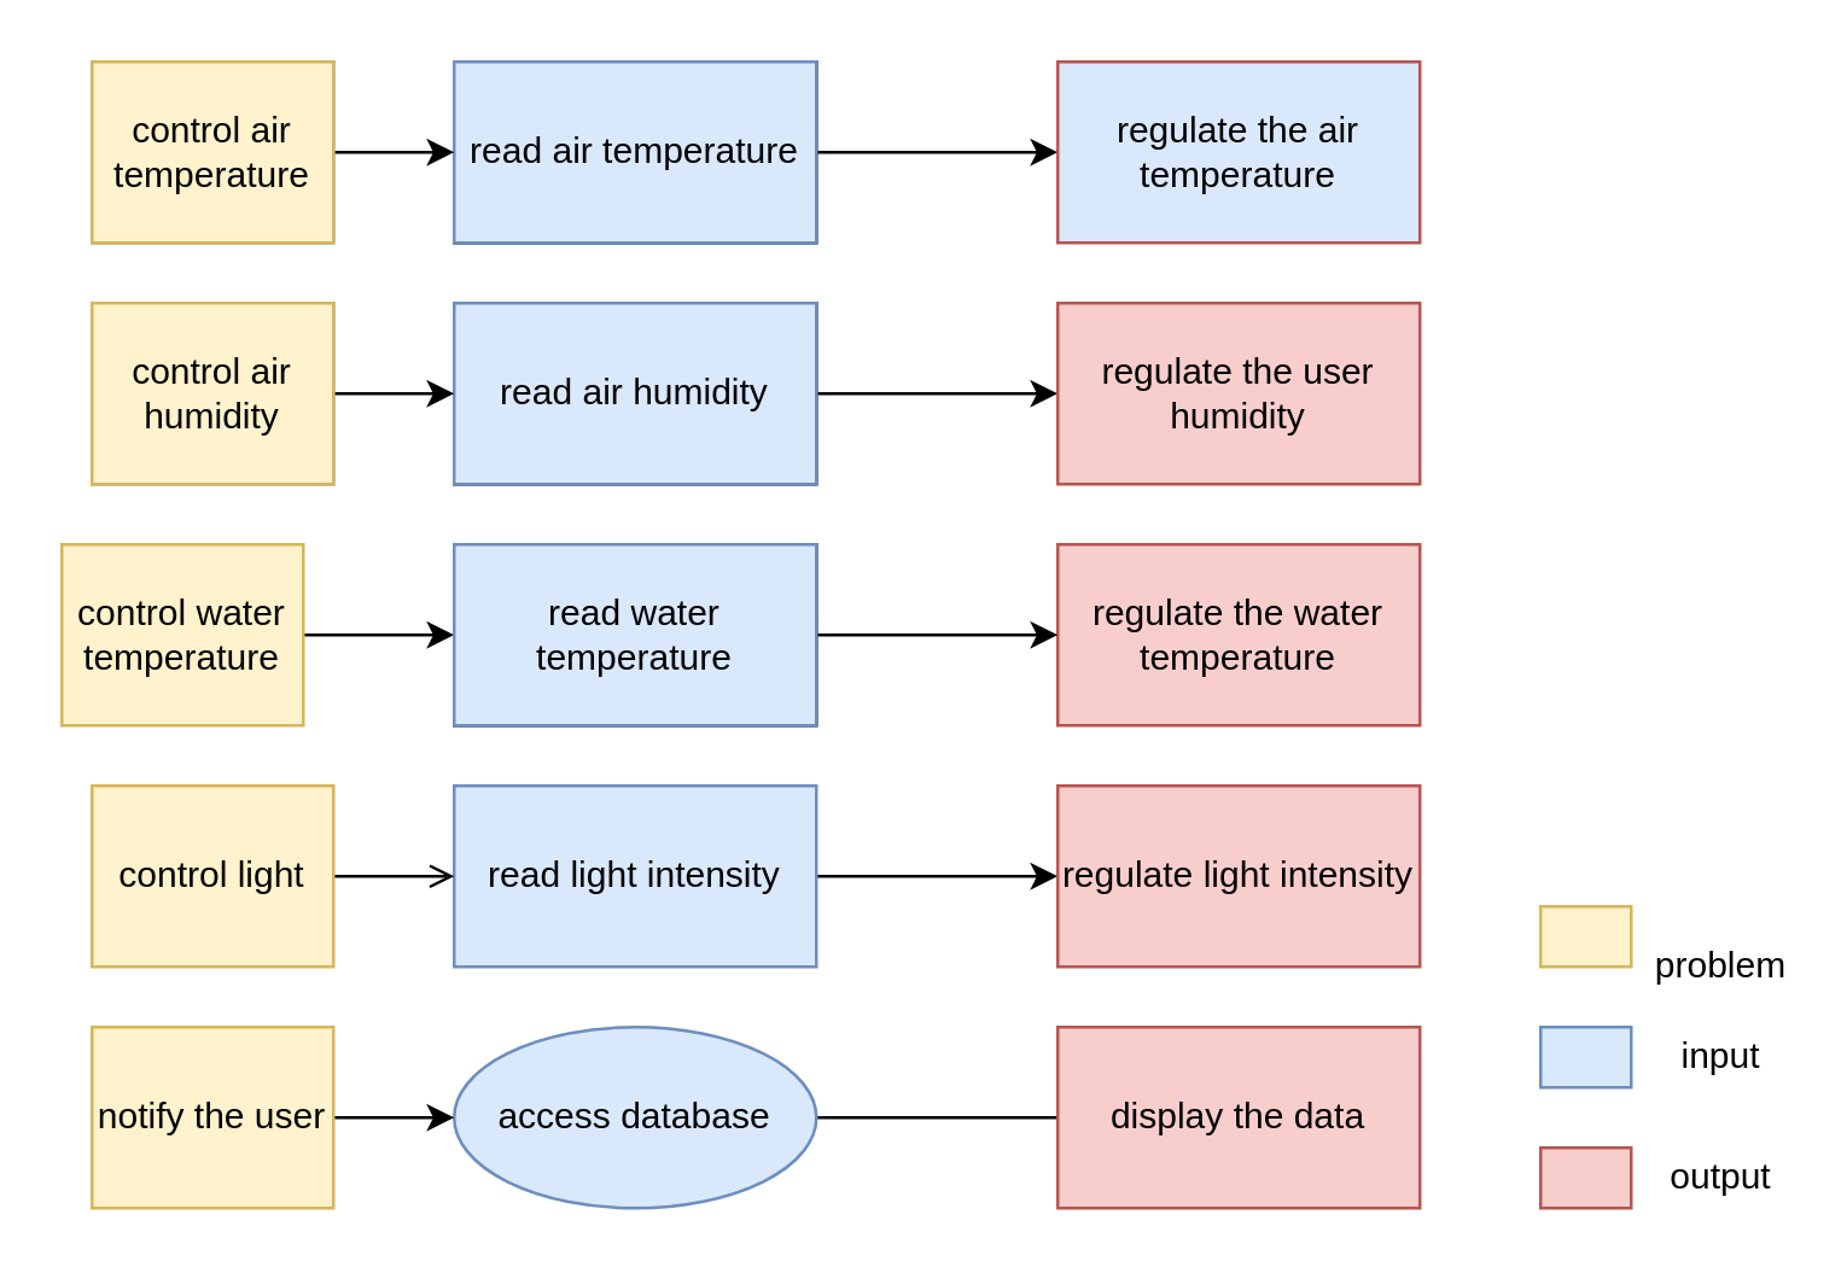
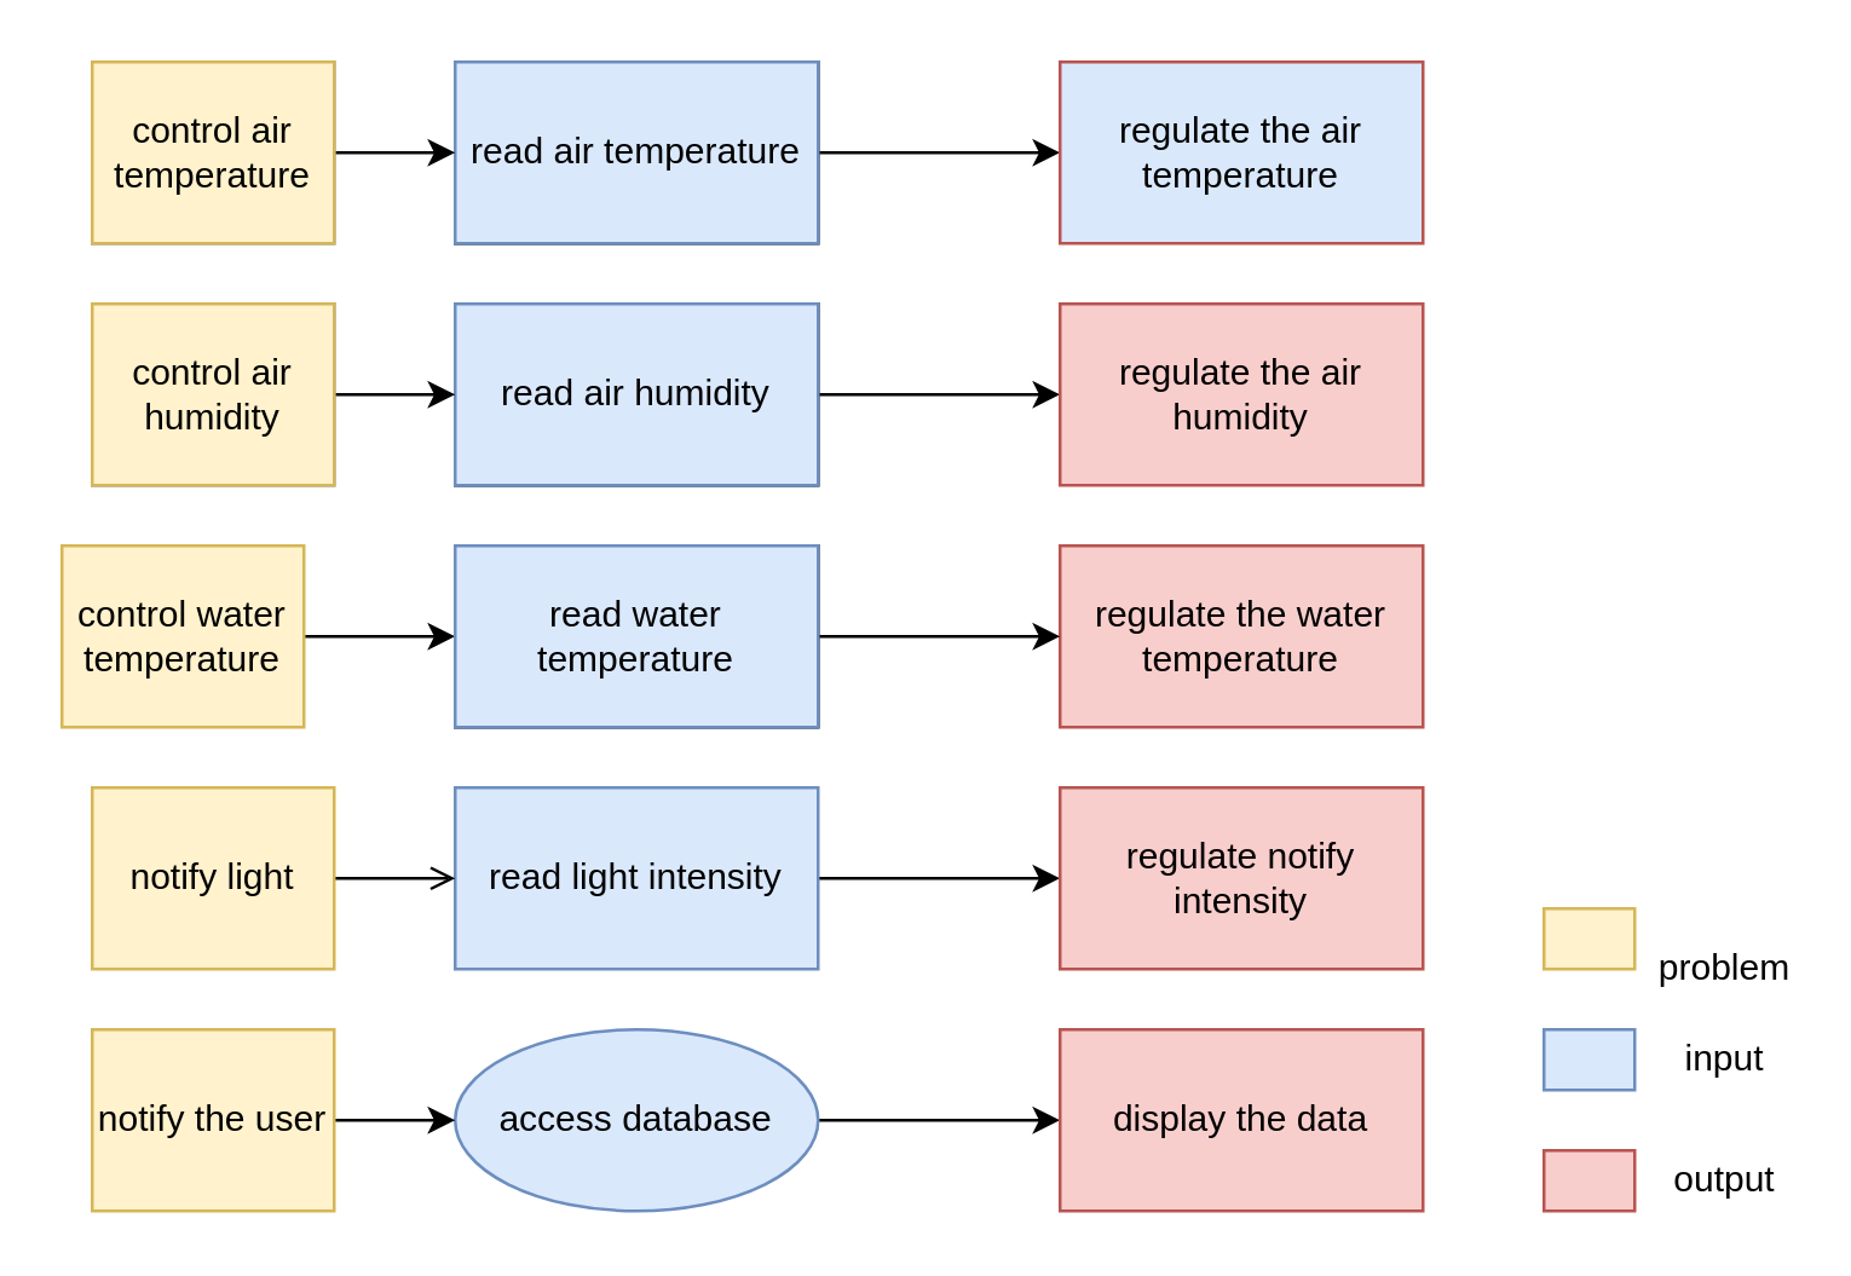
- <mxCell id="7" value="regulate the user humidity" style="rounded=0;whiteSpace=wrap;html=1;fillColor=#f8cecc;strokeColor=#b85450;" parent="1" vertex="1"><mxGeometry x="350" y="100" width="120" height="60" as="geometry" /></mxCell>
+ <mxCell id="7" value="regulate the air humidity" style="rounded=0;whiteSpace=wrap;html=1;fillColor=#f8cecc;strokeColor=#b85450;" parent="1" vertex="1"><mxGeometry x="350" y="100" width="120" height="60" as="geometry" /></mxCell>
- <mxCell id="15" value="control light" style="rounded;whiteSpace=wrap;html=1;rounded=0;strokeColor=#d6b656;fillColor=#fff2cc;" parent="1" vertex="1"><mxGeometry x="30" y="260" width="80" height="60" as="geometry" /></mxCell>
+ <mxCell id="15" value="notify light" style="rounded;whiteSpace=wrap;html=1;rounded=0;strokeColor=#d6b656;fillColor=#fff2cc;" parent="1" vertex="1"><mxGeometry x="30" y="260" width="80" height="60" as="geometry" /></mxCell>
- <mxCell id="16" value="regulate light intensity" style="rounded=0;whiteSpace=wrap;html=1;fillColor=#f8cecc;strokeColor=#b85450;" parent="1" vertex="1"><mxGeometry x="350" y="260" width="120" height="60" as="geometry" /></mxCell>
+ <mxCell id="16" value="regulate notify intensity" style="rounded=0;whiteSpace=wrap;html=1;fillColor=#f8cecc;strokeColor=#b85450;" parent="1" vertex="1"><mxGeometry x="350" y="260" width="120" height="60" as="geometry" /></mxCell>
- <mxCell id="29" value="" style="edgeStyle=orthogonalEdgeStyle;rounded=0;orthogonalLoop=1;jettySize=auto;html=1;endArrow=none;" edge="1" parent="1" source="30" target="33"><mxGeometry relative="1" as="geometry" /></mxCell>
+ <mxCell id="29" value="" style="edgeStyle=orthogonalEdgeStyle;rounded=0;orthogonalLoop=1;jettySize=auto;html=1;" edge="1" parent="1" source="30" target="33"><mxGeometry relative="1" as="geometry" /></mxCell>
